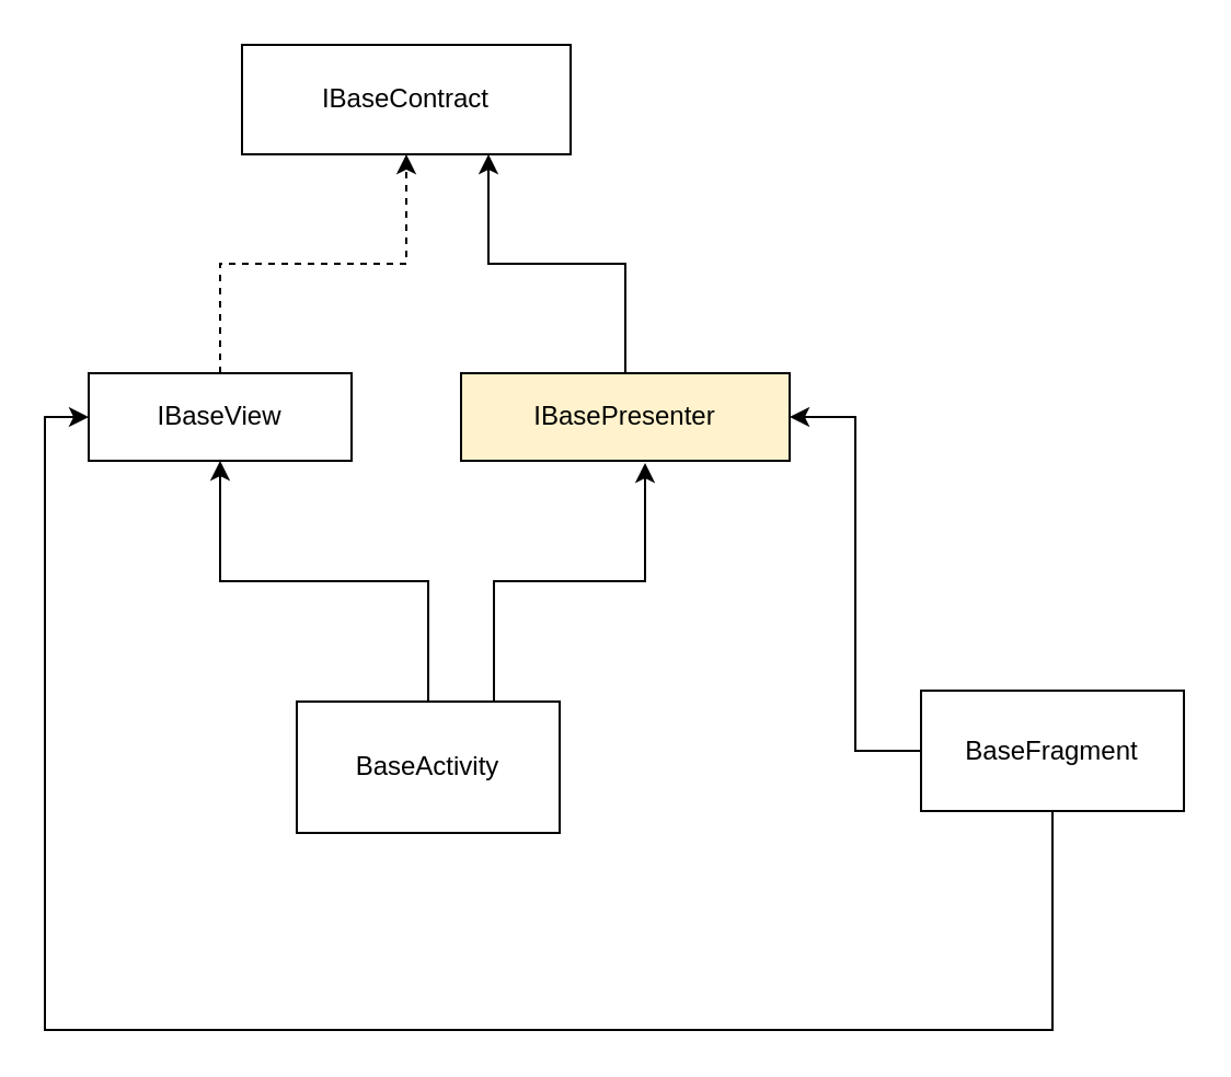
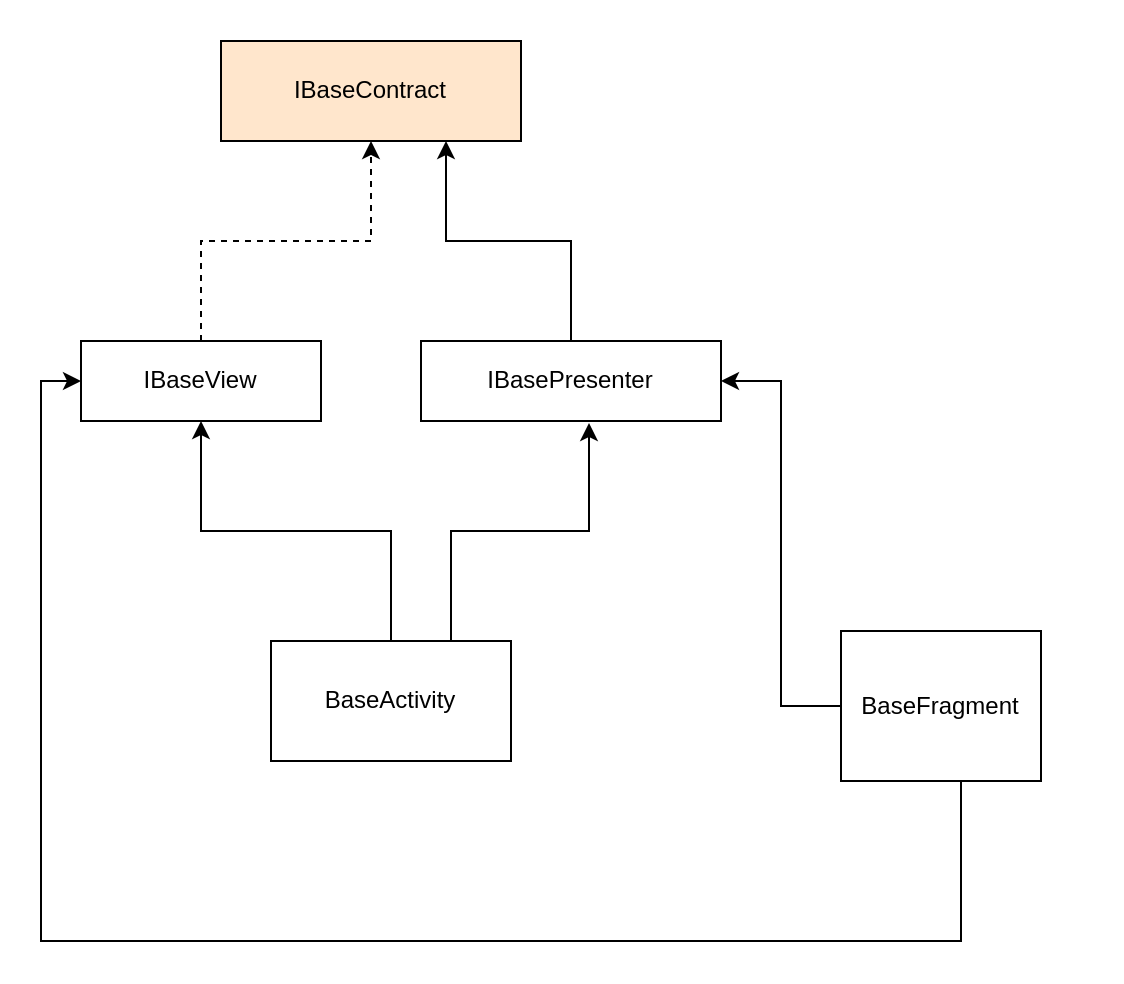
- <mxCell id="5" value="IBaseContract" style="rounded=0;whiteSpace=wrap;html=1;" vertex="1" parent="1"><mxGeometry x="110" y="20" width="150" height="50" as="geometry" /></mxCell>
+ <mxCell id="5" value="IBaseContract" style="rounded=0;whiteSpace=wrap;html=1;fillColor=#ffe6cc;" vertex="1" parent="1"><mxGeometry x="110" y="20" width="150" height="50" as="geometry" /></mxCell>
- <mxCell id="9" value="&lt;span&gt;IBasePresenter&lt;/span&gt;" style="rounded=0;whiteSpace=wrap;html=1;fillColor=#fff2cc;" vertex="1" parent="1"><mxGeometry x="210" y="170" width="150" height="40" as="geometry" /></mxCell>
+ <mxCell id="9" value="&lt;span&gt;IBasePresenter&lt;/span&gt;" style="rounded=0;whiteSpace=wrap;html=1;" vertex="1" parent="1"><mxGeometry x="210" y="170" width="150" height="40" as="geometry" /></mxCell>
- <mxCell id="12" value="BaseFragment" style="rounded=0;whiteSpace=wrap;html=1;" vertex="1" parent="1"><mxGeometry x="420" y="315" width="120" height="55" as="geometry" /></mxCell>
+ <mxCell id="12" value="BaseFragment" style="rounded=0;whiteSpace=wrap;html=1;" vertex="1" parent="1"><mxGeometry x="420" y="315" width="100" height="75" as="geometry" /></mxCell>
